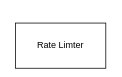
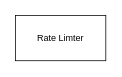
- <mxCell id="2" value="Rate Limter" style="rounded=0;whiteSpace=wrap;html=1;" vertex="1" parent="1"><mxGeometry x="20" y="30" width="120" height="60" as="geometry" /></mxCell>
+ <mxCell id="2" value="Rate Limter" style="rounded=0;whiteSpace=wrap;html=1;" vertex="1" parent="1"><mxGeometry x="20" y="20" width="120" height="60" as="geometry" /></mxCell>
